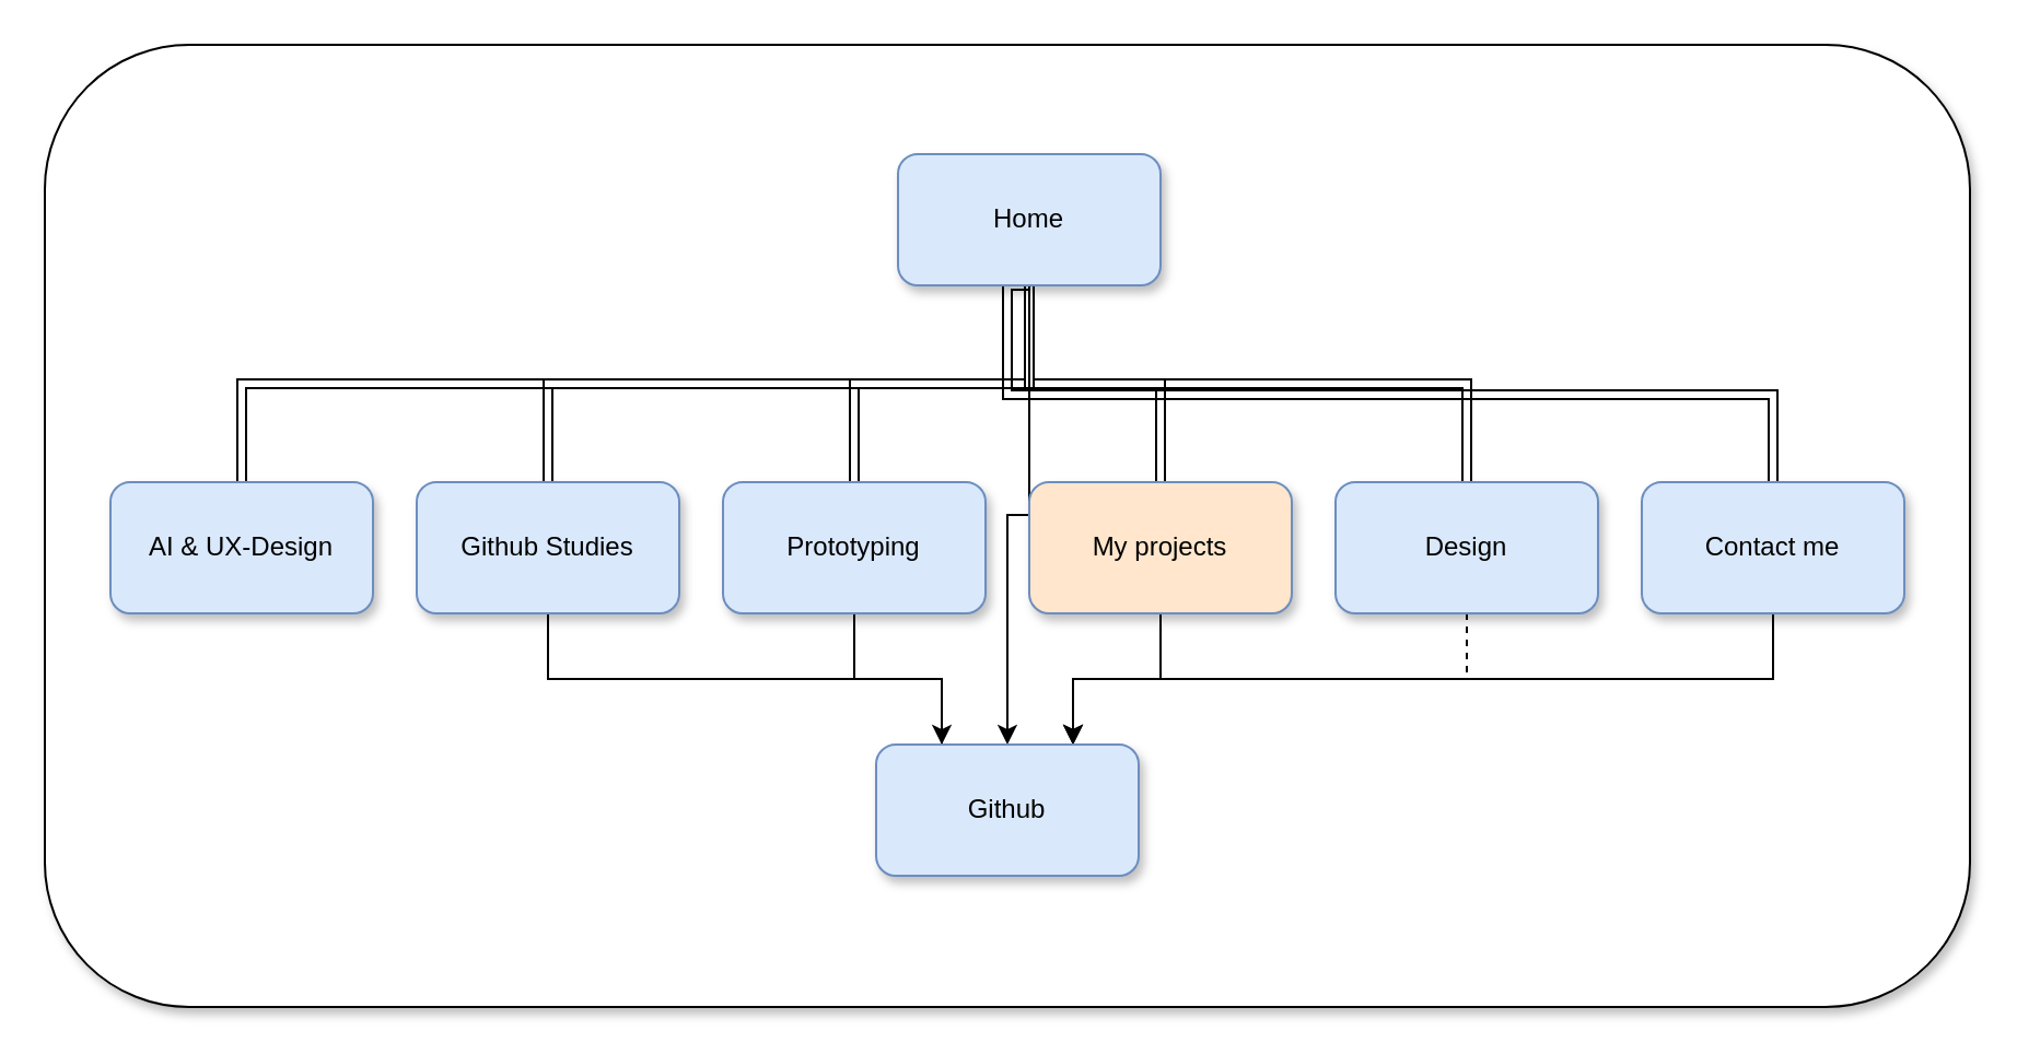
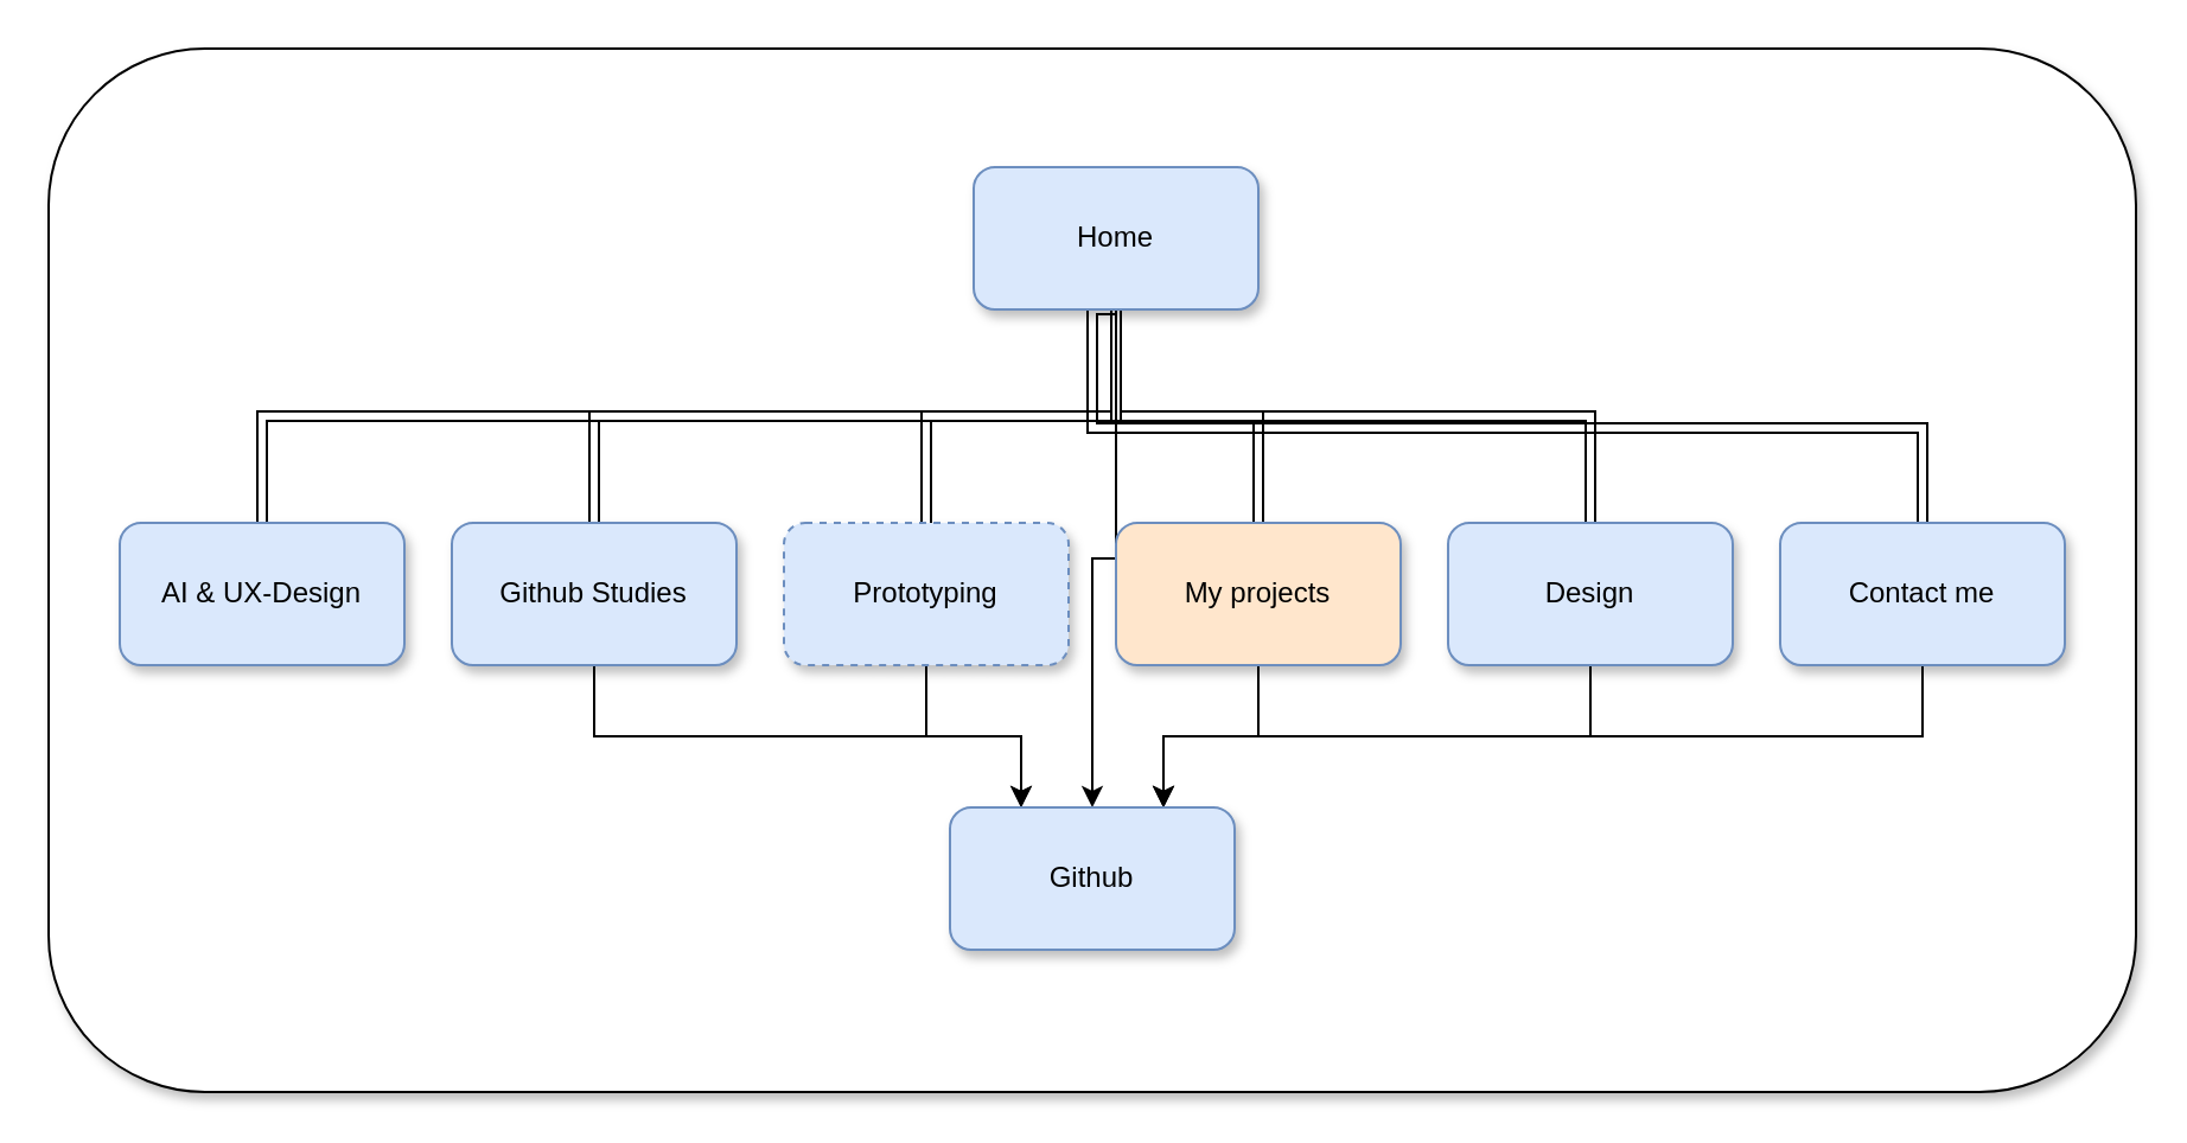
- <mxCell id="15" value="Prototyping" style="rounded=1;whiteSpace=wrap;html=1;fillColor=#dae8fc;strokeColor=#6c8ebf;sketch=0;glass=0;shadow=1;" vertex="1" parent="1"><mxGeometry x="330" y="220" width="120" height="60" as="geometry" /></mxCell>
+ <mxCell id="15" value="Prototyping" style="rounded=1;whiteSpace=wrap;html=1;fillColor=#dae8fc;strokeColor=#6c8ebf;sketch=0;glass=0;shadow=1;dashed=1;" vertex="1" parent="1"><mxGeometry x="330" y="220" width="120" height="60" as="geometry" /></mxCell>
- <mxCell id="18" style="edgeStyle=orthogonalEdgeStyle;rounded=0;orthogonalLoop=1;jettySize=auto;html=1;exitX=0.5;exitY=1;exitDx=0;exitDy=0;entryX=0.75;entryY=0;entryDx=0;entryDy=0;dashed=1;" edge="1" parent="1" source="19" target="22"><mxGeometry relative="1" as="geometry"><mxPoint x="460" y="340" as="targetPoint" /></mxGeometry></mxCell>
+ <mxCell id="18" style="edgeStyle=orthogonalEdgeStyle;rounded=0;orthogonalLoop=1;jettySize=auto;html=1;exitX=0.5;exitY=1;exitDx=0;exitDy=0;entryX=0.75;entryY=0;entryDx=0;entryDy=0;" edge="1" parent="1" source="19" target="22"><mxGeometry relative="1" as="geometry"><mxPoint x="460" y="340" as="targetPoint" /></mxGeometry></mxCell>
- <mxCell id="14" style="edgeStyle=orthogonalEdgeStyle;rounded=0;orthogonalLoop=1;jettySize=auto;html=1;exitX=0.5;exitY=1;exitDx=0;exitDy=0;entryX=0.25;entryY=0;entryDx=0;entryDy=0;endArrow=none;" edge="1" parent="1" source="15" target="22"><mxGeometry relative="1" as="geometry"><mxPoint x="460" y="340" as="targetPoint" /></mxGeometry></mxCell>
+ <mxCell id="14" style="edgeStyle=orthogonalEdgeStyle;rounded=0;orthogonalLoop=1;jettySize=auto;html=1;exitX=0.5;exitY=1;exitDx=0;exitDy=0;entryX=0.25;entryY=0;entryDx=0;entryDy=0;" edge="1" parent="1" source="15" target="22"><mxGeometry relative="1" as="geometry"><mxPoint x="460" y="340" as="targetPoint" /></mxGeometry></mxCell>
